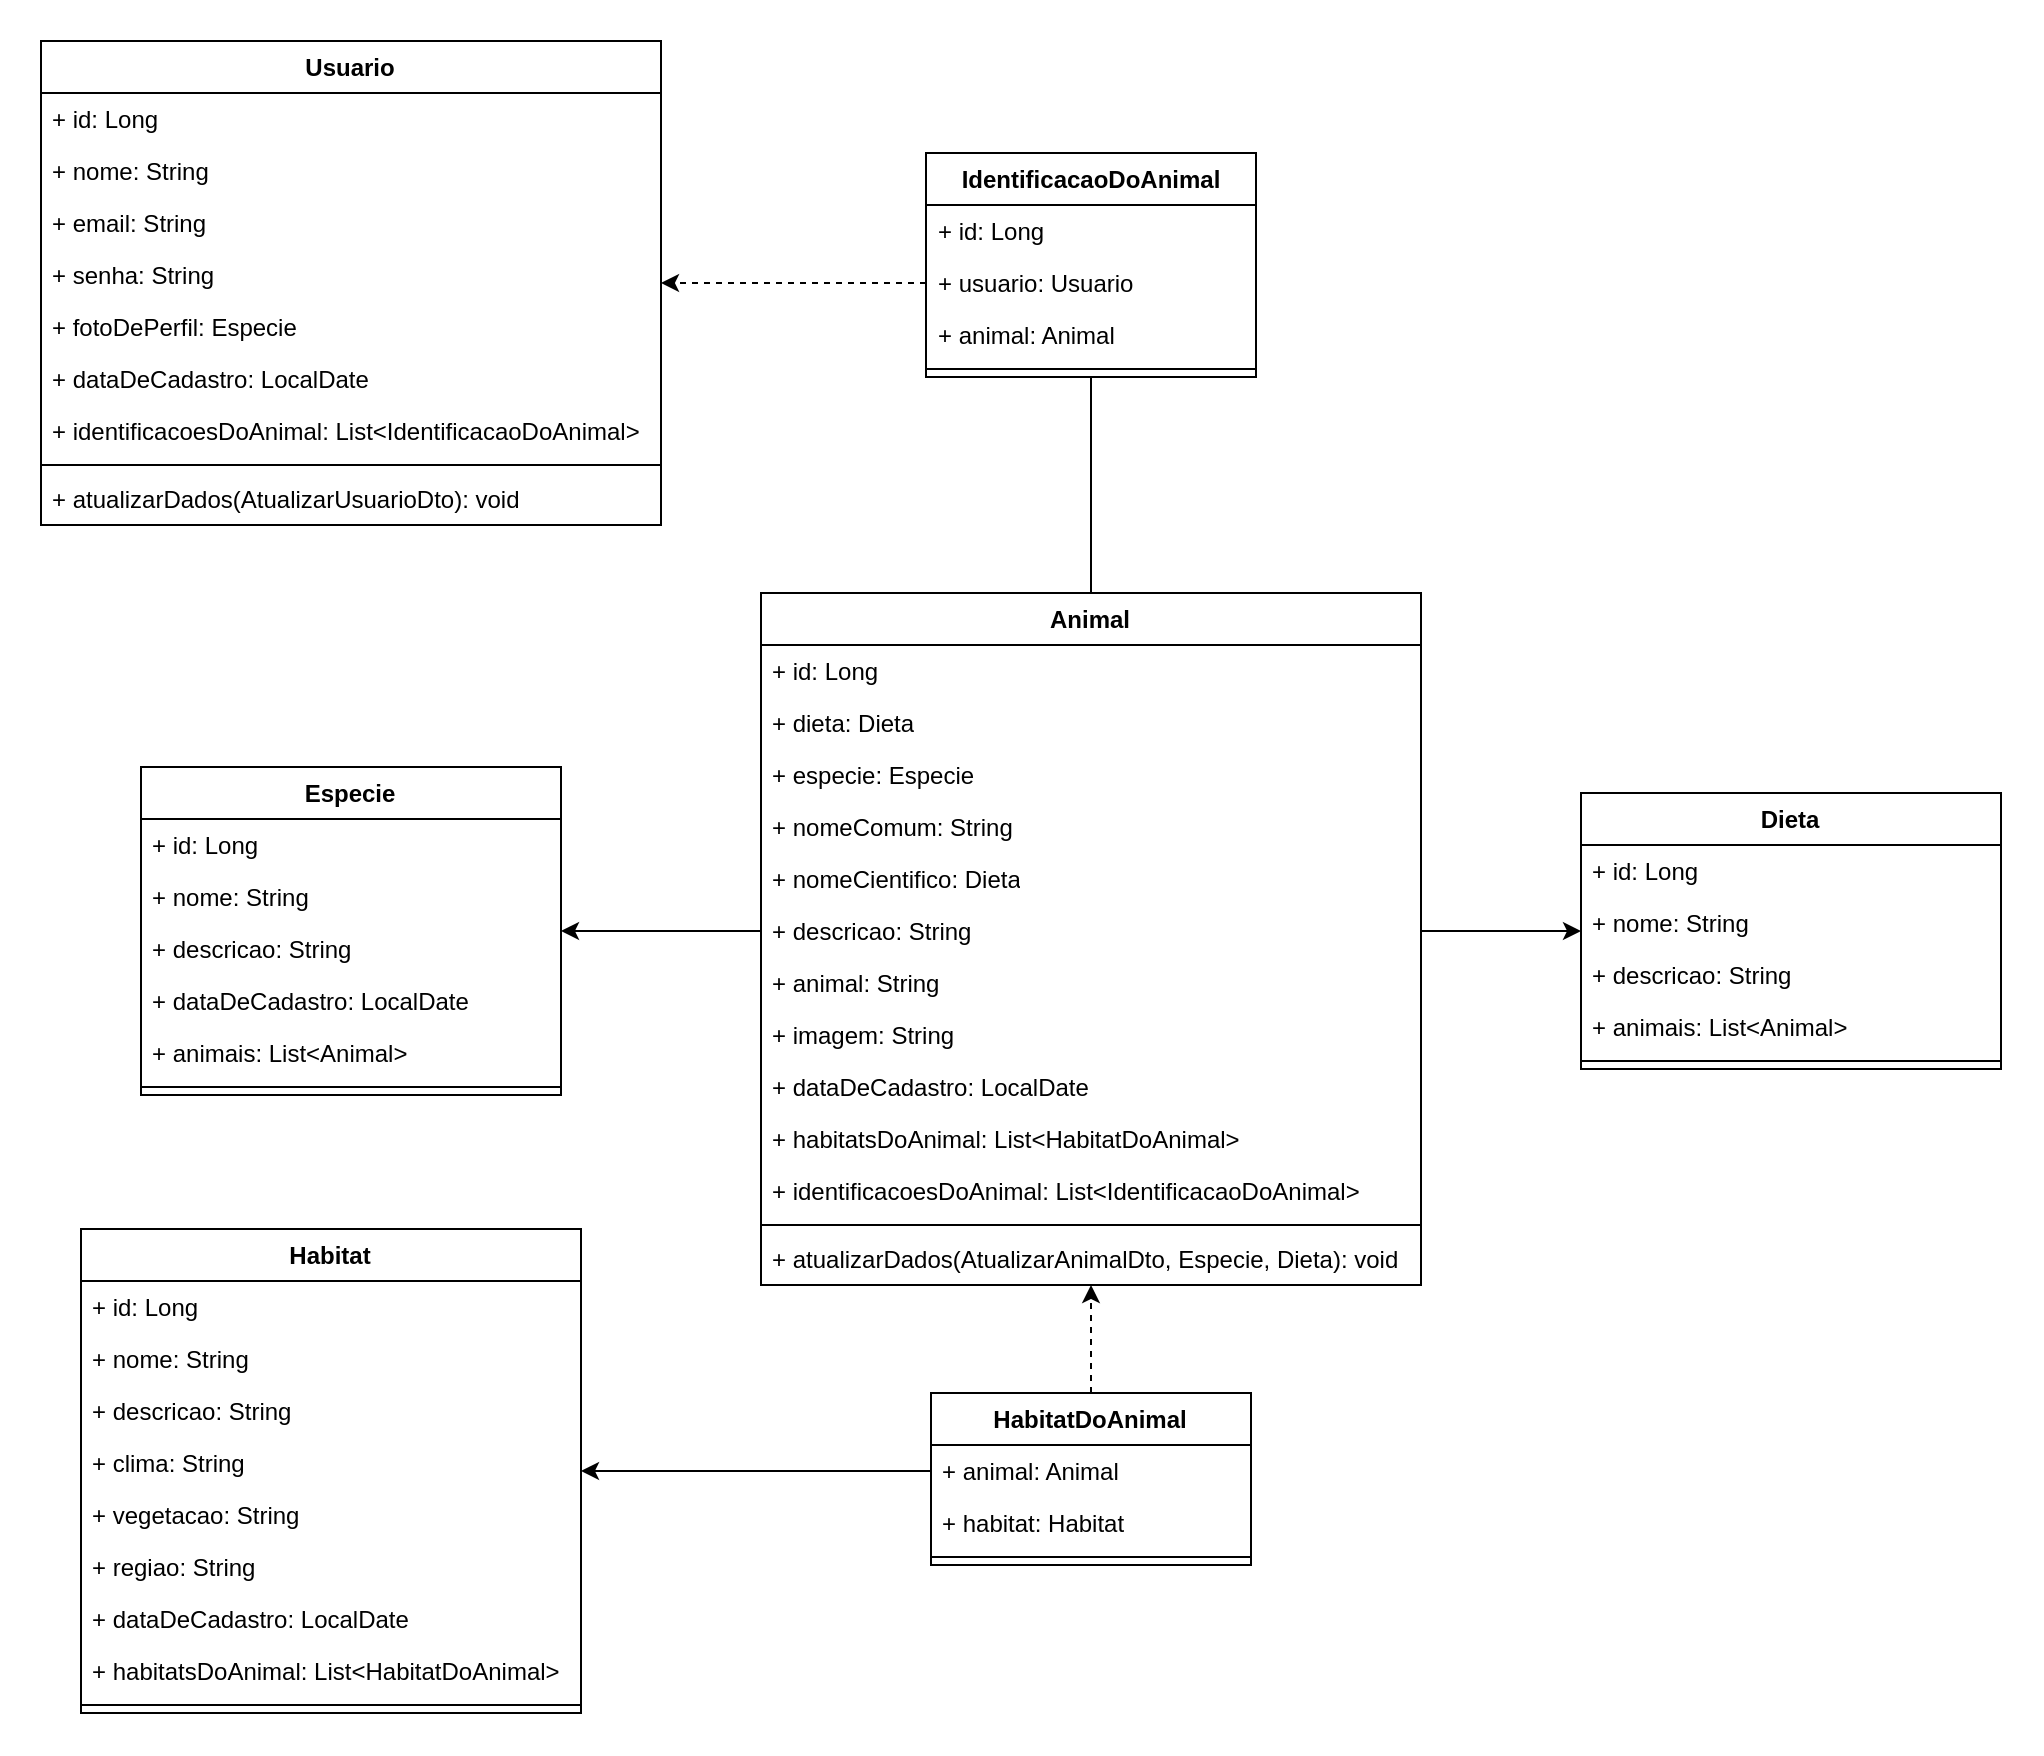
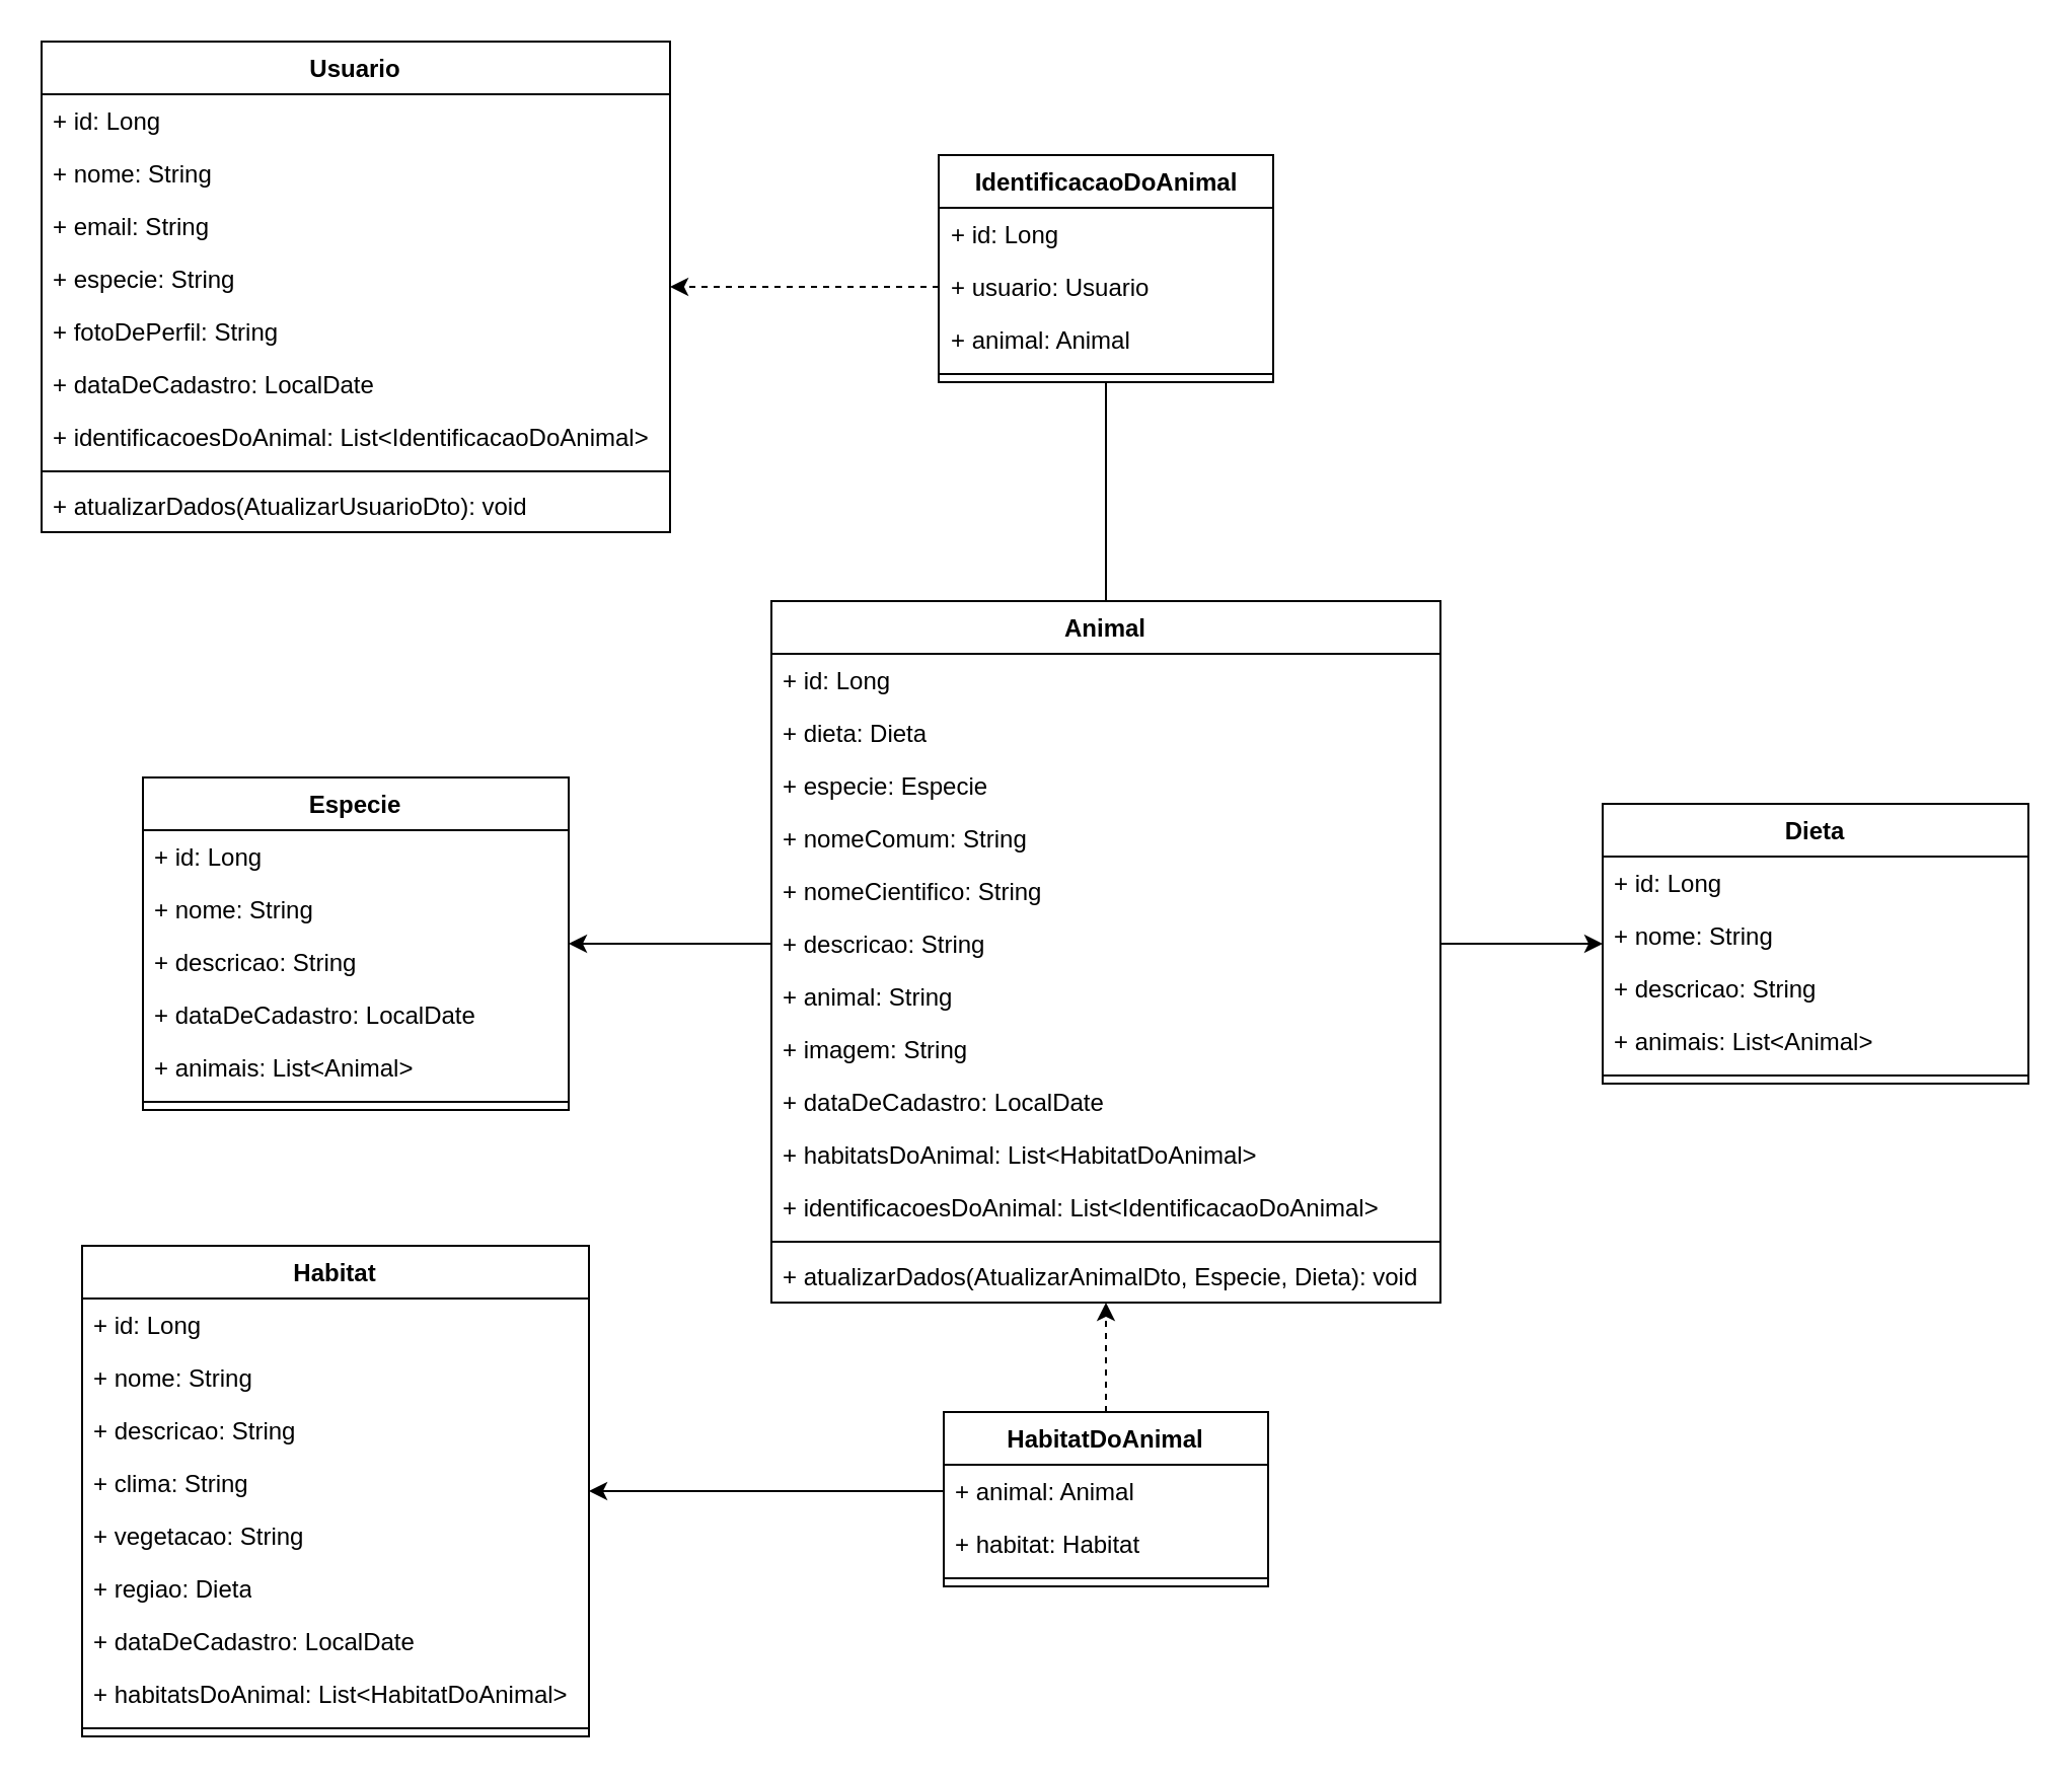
- <mxCell id="44" value="+ senha: String" style="text;strokeColor=none;fillColor=none;align=left;verticalAlign=top;spacingLeft=4;spacingRight=4;overflow=hidden;rotatable=0;points=[[0,0.5],[1,0.5]];portConstraint=eastwest;whiteSpace=wrap;html=1;" vertex="1" parent="40"><mxGeometry y="104" width="310" height="26" as="geometry" /></mxCell>
+ <mxCell id="44" value="+ especie: String" style="text;strokeColor=none;fillColor=none;align=left;verticalAlign=top;spacingLeft=4;spacingRight=4;overflow=hidden;rotatable=0;points=[[0,0.5],[1,0.5]];portConstraint=eastwest;whiteSpace=wrap;html=1;" vertex="1" parent="40"><mxGeometry y="104" width="310" height="26" as="geometry" /></mxCell>
- <mxCell id="45" value="+ fotoDePerfil: Especie" style="text;strokeColor=none;fillColor=none;align=left;verticalAlign=top;spacingLeft=4;spacingRight=4;overflow=hidden;rotatable=0;points=[[0,0.5],[1,0.5]];portConstraint=eastwest;whiteSpace=wrap;html=1;" vertex="1" parent="40"><mxGeometry y="130" width="310" height="26" as="geometry" /></mxCell>
+ <mxCell id="45" value="+ fotoDePerfil: String" style="text;strokeColor=none;fillColor=none;align=left;verticalAlign=top;spacingLeft=4;spacingRight=4;overflow=hidden;rotatable=0;points=[[0,0.5],[1,0.5]];portConstraint=eastwest;whiteSpace=wrap;html=1;" vertex="1" parent="40"><mxGeometry y="130" width="310" height="26" as="geometry" /></mxCell>
- <mxCell id="7" value="+ nomeCientifico: Dieta" style="text;strokeColor=none;fillColor=none;align=left;verticalAlign=top;spacingLeft=4;spacingRight=4;overflow=hidden;rotatable=0;points=[[0,0.5],[1,0.5]];portConstraint=eastwest;whiteSpace=wrap;html=1;" vertex="1" parent="2"><mxGeometry y="130" width="330" height="26" as="geometry" /></mxCell>
+ <mxCell id="7" value="+ nomeCientifico: String" style="text;strokeColor=none;fillColor=none;align=left;verticalAlign=top;spacingLeft=4;spacingRight=4;overflow=hidden;rotatable=0;points=[[0,0.5],[1,0.5]];portConstraint=eastwest;whiteSpace=wrap;html=1;" vertex="1" parent="2"><mxGeometry y="130" width="330" height="26" as="geometry" /></mxCell>
- <mxCell id="56" value="+ regiao: String" style="text;strokeColor=none;fillColor=none;align=left;verticalAlign=top;spacingLeft=4;spacingRight=4;overflow=hidden;rotatable=0;points=[[0,0.5],[1,0.5]];portConstraint=eastwest;whiteSpace=wrap;html=1;" vertex="1" parent="50"><mxGeometry y="156" width="250" height="26" as="geometry" /></mxCell>
+ <mxCell id="56" value="+ regiao: Dieta" style="text;strokeColor=none;fillColor=none;align=left;verticalAlign=top;spacingLeft=4;spacingRight=4;overflow=hidden;rotatable=0;points=[[0,0.5],[1,0.5]];portConstraint=eastwest;whiteSpace=wrap;html=1;" vertex="1" parent="50"><mxGeometry y="156" width="250" height="26" as="geometry" /></mxCell>
